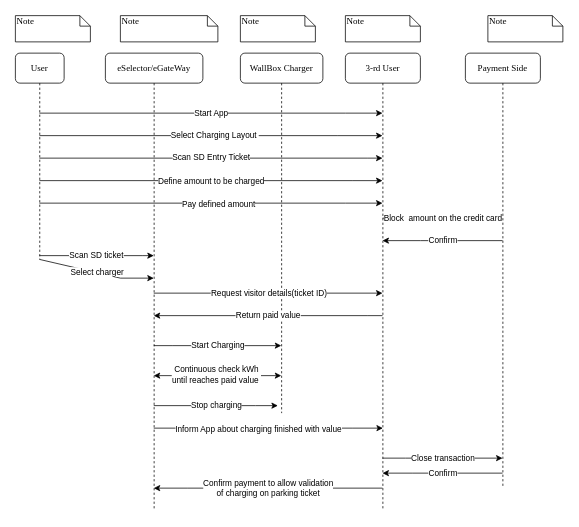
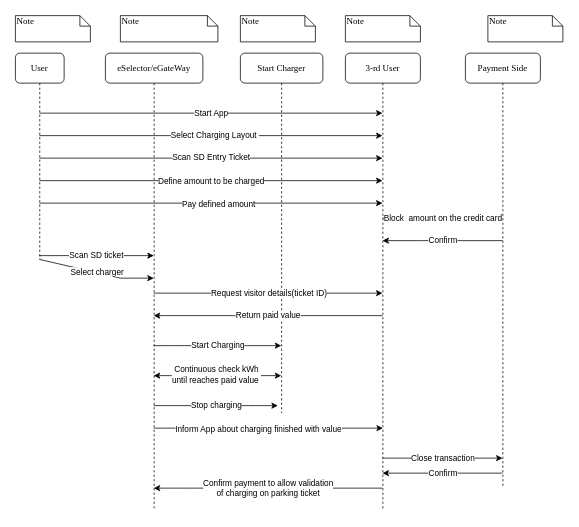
- <mxCell id="3" value="WallBox Charger" style="shape=umlLifeline;perimeter=lifelinePerimeter;whiteSpace=wrap;html=1;container=1;collapsible=0;recursiveResize=0;outlineConnect=0;rounded=1;shadow=0;comic=0;labelBackgroundColor=none;strokeWidth=1;fontFamily=Verdana;fontSize=12;align=center;" parent="1" vertex="1"><mxGeometry x="320" y="70" width="110" height="480" as="geometry" /></mxCell>
+ <mxCell id="3" value="Start Charger" style="shape=umlLifeline;perimeter=lifelinePerimeter;whiteSpace=wrap;html=1;container=1;collapsible=0;recursiveResize=0;outlineConnect=0;rounded=1;shadow=0;comic=0;labelBackgroundColor=none;strokeWidth=1;fontFamily=Verdana;fontSize=12;align=center;" parent="1" vertex="1"><mxGeometry x="320" y="70" width="110" height="480" as="geometry" /></mxCell>
